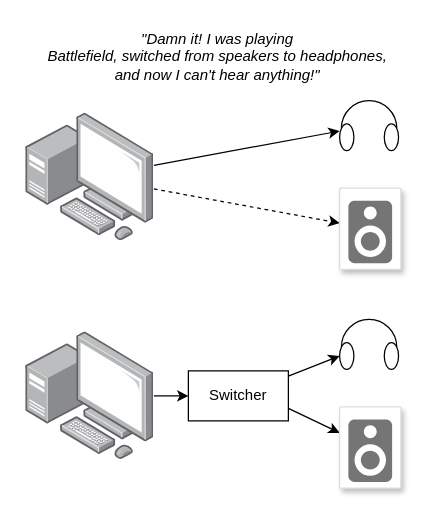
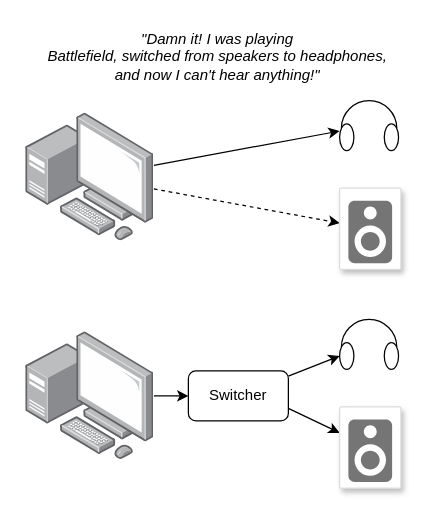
- <mxCell id="14" value="Switcher" style="whiteSpace=wrap;html=1;rounded=0;" vertex="1" parent="1"><mxGeometry x="150" y="296.2" width="80" height="40" as="geometry" /></mxCell>
+ <mxCell id="14" value="Switcher" style="rounded=1;whiteSpace=wrap;html=1;" vertex="1" parent="1"><mxGeometry x="150" y="296.2" width="80" height="40" as="geometry" /></mxCell>
